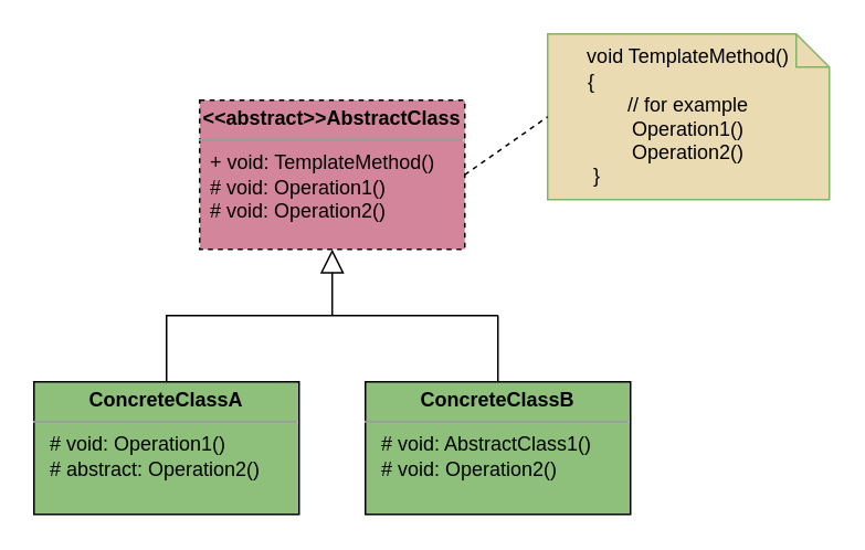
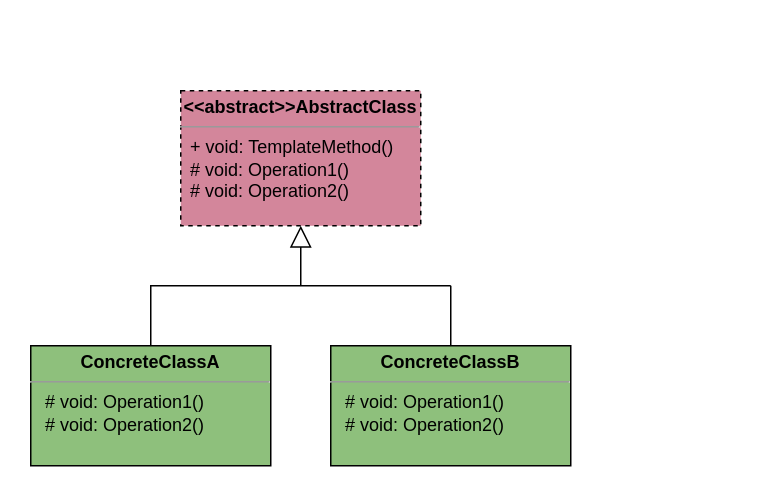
- <mxCell id="3" value="&lt;br&gt;void TemplateMethod()&lt;br&gt;{&amp;nbsp; &amp;nbsp; &amp;nbsp; &amp;nbsp; &amp;nbsp; &amp;nbsp; &amp;nbsp; &amp;nbsp; &amp;nbsp; &amp;nbsp; &amp;nbsp; &amp;nbsp; &amp;nbsp; &amp;nbsp; &amp;nbsp; &amp;nbsp; &amp;nbsp; &amp;nbsp;&lt;br&gt;// for example&lt;br&gt;Operation1()&lt;br&gt;Operation2()&lt;br&gt;}&amp;nbsp; &amp;nbsp; &amp;nbsp; &amp;nbsp; &amp;nbsp; &amp;nbsp; &amp;nbsp; &amp;nbsp; &amp;nbsp; &amp;nbsp; &amp;nbsp; &amp;nbsp; &amp;nbsp; &amp;nbsp; &amp;nbsp; &amp;nbsp; &amp;nbsp;&lt;br&gt;&amp;nbsp; &amp;nbsp; &amp;nbsp; &amp;nbsp; &amp;nbsp; &amp;nbsp; &amp;nbsp; &amp;nbsp; &amp;nbsp; &amp;nbsp; &amp;nbsp; &amp;nbsp; &amp;nbsp;&amp;nbsp;" style="shape=note;size=20;whiteSpace=wrap;html=1;fillColor=#EBDBB2;strokeColor=#82b366;" parent="1" vertex="1"><mxGeometry x="330" y="20" width="170" height="100" as="geometry" /></mxCell>
- <mxCell id="6" value="" style="endArrow=none;dashed=1;html=1;rounded=0;exitX=1;exitY=0.5;exitDx=0;exitDy=0;entryX=0;entryY=0.5;entryDx=0;entryDy=0;entryPerimeter=0;" parent="1" source="2" target="3" edge="1"><mxGeometry width="50" height="50" relative="1" as="geometry"><mxPoint x="275" y="120" as="sourcePoint" /><mxPoint x="325" y="70" as="targetPoint" /></mxGeometry></mxCell>
- <mxCell id="4" value="&lt;p style=&quot;margin: 0px ; margin-top: 4px ; text-align: center&quot;&gt;&lt;b&gt;ConcreteClassA&lt;/b&gt;&lt;/p&gt;&lt;hr size=&quot;1&quot;&gt;&lt;div style=&quot;height: 2px&quot;&gt;&amp;nbsp; &amp;nbsp;# void: Operation1()&lt;br&gt;&amp;nbsp; &amp;nbsp;# abstract: Operation2()&lt;/div&gt;&lt;div style=&quot;height: 2px&quot;&gt;&lt;br&gt;&lt;/div&gt;" style="verticalAlign=top;align=left;overflow=fill;fontSize=12;fontFamily=Helvetica;html=1;fillColor=#8ec07c;" parent="1" vertex="1"><mxGeometry y="230" width="160" height="80" as="geometry" x="20" /></mxCell>
+ <mxCell id="4" value="&lt;p style=&quot;margin: 0px ; margin-top: 4px ; text-align: center&quot;&gt;&lt;b&gt;ConcreteClassA&lt;/b&gt;&lt;/p&gt;&lt;hr size=&quot;1&quot;&gt;&lt;div style=&quot;height: 2px&quot;&gt;&amp;nbsp; &amp;nbsp;# void: Operation1()&lt;br&gt;&amp;nbsp; &amp;nbsp;# void: Operation2()&lt;/div&gt;&lt;div style=&quot;height: 2px&quot;&gt;&lt;br&gt;&lt;/div&gt;" style="verticalAlign=top;align=left;overflow=fill;fontSize=12;fontFamily=Helvetica;html=1;fillColor=#8ec07c;" parent="1" vertex="1"><mxGeometry y="230" width="160" height="80" as="geometry" x="20" /></mxCell>
- <mxCell id="5" value="&lt;p style=&quot;margin: 0px ; margin-top: 4px ; text-align: center&quot;&gt;&lt;b&gt;ConcreteClassB&lt;/b&gt;&lt;/p&gt;&lt;hr size=&quot;1&quot;&gt;&lt;div style=&quot;height: 2px&quot;&gt;&amp;nbsp; &amp;nbsp;# void: AbstractClass1()&lt;br&gt;&amp;nbsp; &amp;nbsp;# void: Operation2()&lt;/div&gt;&lt;div style=&quot;height: 2px&quot;&gt;&lt;br&gt;&lt;/div&gt;" style="verticalAlign=top;align=left;overflow=fill;fontSize=12;fontFamily=Helvetica;html=1;fillColor=#8ec07c;" parent="1" vertex="1"><mxGeometry x="220" y="230" width="160" height="80" as="geometry" /></mxCell>
+ <mxCell id="5" value="&lt;p style=&quot;margin: 0px ; margin-top: 4px ; text-align: center&quot;&gt;&lt;b&gt;ConcreteClassB&lt;/b&gt;&lt;/p&gt;&lt;hr size=&quot;1&quot;&gt;&lt;div style=&quot;height: 2px&quot;&gt;&amp;nbsp; &amp;nbsp;# void: Operation1()&lt;br&gt;&amp;nbsp; &amp;nbsp;# void: Operation2()&lt;/div&gt;&lt;div style=&quot;height: 2px&quot;&gt;&lt;br&gt;&lt;/div&gt;" style="verticalAlign=top;align=left;overflow=fill;fontSize=12;fontFamily=Helvetica;html=1;fillColor=#8ec07c;" parent="1" vertex="1"><mxGeometry x="220" y="230" width="160" height="80" as="geometry" /></mxCell>
